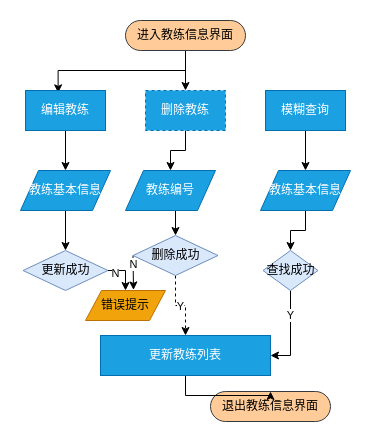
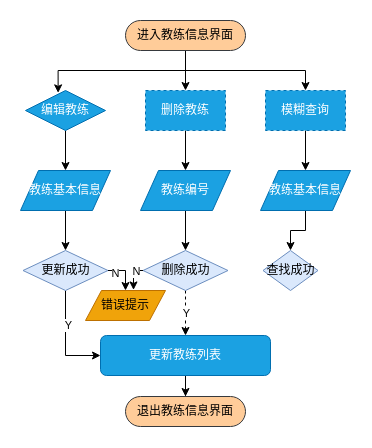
+ <mxCell id="4" style="edgeStyle=orthogonalEdgeStyle;rounded=0;orthogonalLoop=1;jettySize=auto;html=1;exitX=0.5;exitY=0.5;exitDx=0;exitDy=15;exitPerimeter=0;entryX=0.5;entryY=0;entryDx=0;entryDy=0;" edge="1" parent="1" source="5" target="12"><mxGeometry relative="1" as="geometry" /></mxCell>
- <mxCell id="7" value="编辑教练" style="html=1;dashed=0;whiteSpace=wrap;fillColor=#1ba1e2;fontColor=#ffffff;strokeColor=#006EAF;" vertex="1" parent="1"><mxGeometry x="25" y="90" width="80" height="40" as="geometry" /></mxCell>
+ <mxCell id="7" value="编辑教练" style="rhombus;html=1;dashed=0;whiteSpace=wrap;fillColor=#1ba1e2;fontColor=#ffffff;strokeColor=#006EAF;" vertex="1" parent="1"><mxGeometry x="25" y="90" width="80" height="40" as="geometry" /></mxCell>
- <mxCell id="12" value="模糊查询" style="html=1;dashed=0;whiteSpace=wrap;fillColor=#1ba1e2;fontColor=#ffffff;strokeColor=#006EAF;" vertex="1" parent="1"><mxGeometry x="265" y="90" width="80" height="40" as="geometry" /></mxCell>
+ <mxCell id="12" value="模糊查询" style="html=1;dashed=1;whiteSpace=wrap;fillColor=#1ba1e2;fontColor=#ffffff;strokeColor=#006EAF;" vertex="1" parent="1"><mxGeometry x="265" y="90" width="80" height="40" as="geometry" /></mxCell>
- <mxCell id="16" value="教练编号" style="shape=parallelogram;perimeter=parallelogramPerimeter;whiteSpace=wrap;html=1;dashed=0;fillColor=#1ba1e2;fontColor=#ffffff;strokeColor=#006EAF;" vertex="1" parent="1"><mxGeometry x="125" y="170" width="90" height="40" as="geometry" /></mxCell>
+ <mxCell id="16" value="教练编号" style="shape=parallelogram;perimeter=parallelogramPerimeter;whiteSpace=wrap;html=1;dashed=0;fillColor=#1ba1e2;fontColor=#ffffff;strokeColor=#006EAF;" vertex="1" parent="1"><mxGeometry x="140" y="170" width="90" height="40" as="geometry" /></mxCell>
- <mxCell id="28" value="删除成功" style="shape=rhombus;html=1;dashed=0;whiteSpace=wrap;perimeter=rhombusPerimeter;fillColor=#dae8fc;strokeColor=#6c8ebf;" vertex="1" parent="1"><mxGeometry x="132.5" y="235" width="85" height="40" as="geometry" /></mxCell>
+ <mxCell id="28" value="删除成功" style="shape=rhombus;html=1;dashed=0;whiteSpace=wrap;perimeter=rhombusPerimeter;fillColor=#dae8fc;strokeColor=#6c8ebf;" vertex="1" parent="1"><mxGeometry x="142.5" y="250" width="85" height="40" as="geometry" /></mxCell>
- <mxCell id="29" style="edgeStyle=orthogonalEdgeStyle;rounded=0;orthogonalLoop=1;jettySize=auto;html=1;exitX=0.5;exitY=1;exitDx=0;exitDy=0;entryX=1;entryY=0.5;entryDx=0;entryDy=0;" edge="1" parent="1" source="31" target="34"><mxGeometry relative="1" as="geometry" /></mxCell>
- <mxCell id="30" value="Y" style="edgeLabel;html=1;align=center;verticalAlign=middle;resizable=0;points=[];" vertex="1" connectable="0" parent="29"><mxGeometry x="-0.447" y="-1" relative="1" as="geometry"><mxPoint as="offset" /></mxGeometry></mxCell>
+ <mxCell id="21" style="edgeStyle=orthogonalEdgeStyle;rounded=0;orthogonalLoop=1;jettySize=auto;html=1;exitX=0.5;exitY=1;exitDx=0;exitDy=0;entryX=0;entryY=0.5;entryDx=0;entryDy=0;" edge="1" parent="1" source="23" target="34"><mxGeometry relative="1" as="geometry" /></mxCell>
+ <mxCell id="22" value="Y" style="edgeLabel;html=1;align=center;verticalAlign=middle;resizable=0;points=[];" vertex="1" connectable="0" parent="21"><mxGeometry x="-0.327" y="2" relative="1" as="geometry"><mxPoint as="offset" /></mxGeometry></mxCell>
- <mxCell id="34" value="更新教练列表" style="html=1;dashed=0;whiteSpace=wrap;fillColor=#1ba1e2;fontColor=#ffffff;strokeColor=#006EAF;" vertex="1" parent="1"><mxGeometry x="100" y="335" width="170" height="40" as="geometry" /></mxCell>
+ <mxCell id="34" value="更新教练列表" style="html=1;dashed=0;whiteSpace=wrap;fillColor=#1ba1e2;fontColor=#ffffff;strokeColor=#006EAF;rounded=1;" vertex="1" parent="1"><mxGeometry x="100" y="335" width="170" height="40" as="geometry" /></mxCell>
- <mxCell id="8" value="退出教练信息界面" style="html=1;dashed=0;whiteSpace=wrap;shape=mxgraph.dfd.start;fillColor=#ffcc99;strokeColor=#36393d;" vertex="1" parent="1"><mxGeometry x="210" y="391" width="120" height="30" as="geometry" /></mxCell>
+ <mxCell id="8" value="退出教练信息界面" style="html=1;dashed=0;whiteSpace=wrap;shape=mxgraph.dfd.start;fillColor=#ffcc99;strokeColor=#36393d;" vertex="1" parent="1"><mxGeometry x="125" y="396" width="120" height="30" as="geometry" /></mxCell>
